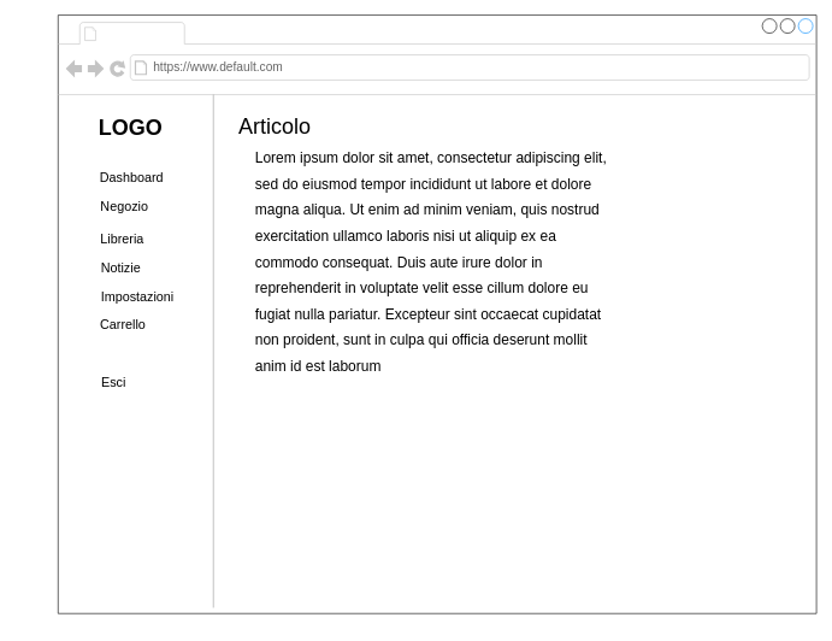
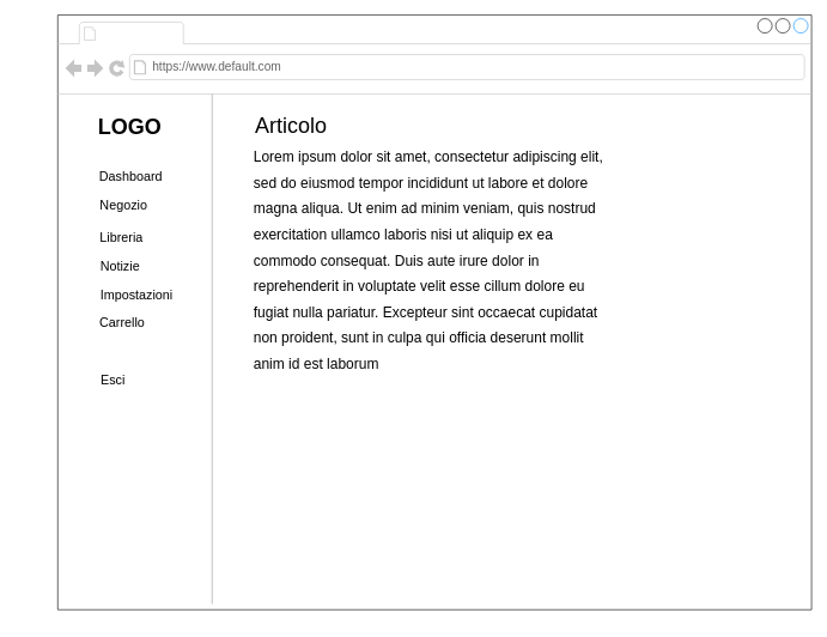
- <mxCell id="14" value="&lt;span style=&quot;font-size: 30px&quot;&gt;Articolo&lt;/span&gt;" style="text;html=1;strokeColor=none;fillColor=none;align=center;verticalAlign=middle;whiteSpace=wrap;rounded=0;fontSize=18;" parent="2" vertex="1"><mxGeometry x="245" y="135" width="110" height="35" as="geometry" /></mxCell>
+ <mxCell id="14" value="&lt;span style=&quot;font-size: 30px&quot;&gt;Articolo&lt;/span&gt;" style="text;html=1;strokeColor=none;fillColor=none;align=center;verticalAlign=middle;whiteSpace=wrap;rounded=0;fontSize=18;" parent="2" vertex="1"><mxGeometry x="270" y="135" width="110" height="35" as="geometry" /></mxCell>
